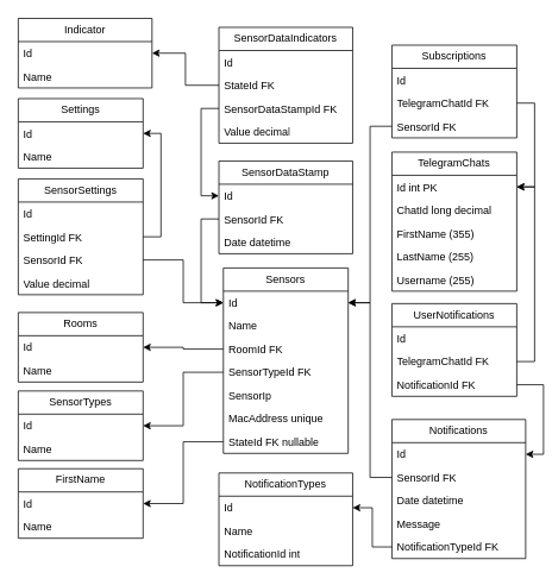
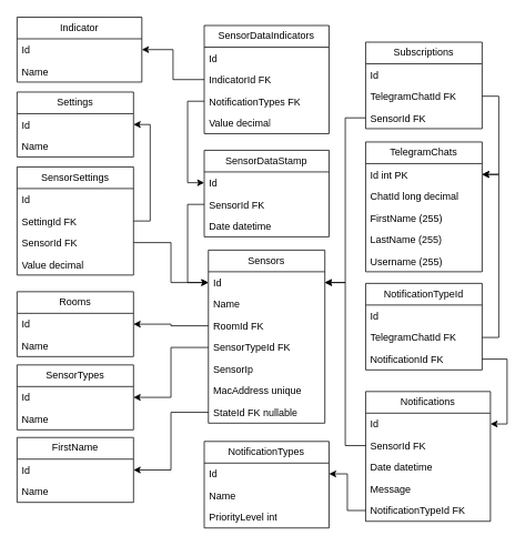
- <mxCell id="60" value="StateId FK" style="text;strokeColor=none;fillColor=none;align=left;verticalAlign=top;spacingLeft=4;spacingRight=4;overflow=hidden;rotatable=0;points=[[0,0.5],[1,0.5]];portConstraint=eastwest;whiteSpace=wrap;html=1;" parent="58" vertex="1"><mxGeometry y="52" width="150" height="26" as="geometry" /></mxCell>
+ <mxCell id="60" value="IndicatorId FK" style="text;strokeColor=none;fillColor=none;align=left;verticalAlign=top;spacingLeft=4;spacingRight=4;overflow=hidden;rotatable=0;points=[[0,0.5],[1,0.5]];portConstraint=eastwest;whiteSpace=wrap;html=1;" parent="58" vertex="1"><mxGeometry y="52" width="150" height="26" as="geometry" /></mxCell>
- <mxCell id="61" value="SensorDataStampId FK" style="text;strokeColor=none;fillColor=none;align=left;verticalAlign=top;spacingLeft=4;spacingRight=4;overflow=hidden;rotatable=0;points=[[0,0.5],[1,0.5]];portConstraint=eastwest;whiteSpace=wrap;html=1;" parent="58" vertex="1"><mxGeometry y="78" width="150" height="26" as="geometry" /></mxCell>
+ <mxCell id="61" value="NotificationTypes FK" style="text;strokeColor=none;fillColor=none;align=left;verticalAlign=top;spacingLeft=4;spacingRight=4;overflow=hidden;rotatable=0;points=[[0,0.5],[1,0.5]];portConstraint=eastwest;whiteSpace=wrap;html=1;" parent="58" vertex="1"><mxGeometry y="78" width="150" height="26" as="geometry" /></mxCell>
- <mxCell id="27" value="FirstName (355)" style="text;strokeColor=none;fillColor=none;align=left;verticalAlign=top;spacingLeft=4;spacingRight=4;overflow=hidden;rotatable=0;points=[[0,0.5],[1,0.5]];portConstraint=eastwest;whiteSpace=wrap;html=1;" parent="24" vertex="1"><mxGeometry y="78" width="140" height="26" as="geometry" /></mxCell>
+ <mxCell id="27" value="FirstName (255)" style="text;strokeColor=none;fillColor=none;align=left;verticalAlign=top;spacingLeft=4;spacingRight=4;overflow=hidden;rotatable=0;points=[[0,0.5],[1,0.5]];portConstraint=eastwest;whiteSpace=wrap;html=1;" parent="24" vertex="1"><mxGeometry y="78" width="140" height="26" as="geometry" /></mxCell>
- <mxCell id="71" value="UserNotifications" style="swimlane;fontStyle=0;childLayout=stackLayout;horizontal=1;startSize=26;fillColor=none;horizontalStack=0;resizeParent=1;resizeParentMax=0;resizeLast=0;collapsible=1;marginBottom=0;whiteSpace=wrap;html=1;" vertex="1" parent="1"><mxGeometry x="439" y="340" width="140" height="104" as="geometry" /></mxCell>
+ <mxCell id="71" value="NotificationTypeId" style="swimlane;fontStyle=0;childLayout=stackLayout;horizontal=1;startSize=26;fillColor=none;horizontalStack=0;resizeParent=1;resizeParentMax=0;resizeLast=0;collapsible=1;marginBottom=0;whiteSpace=wrap;html=1;" vertex="1" parent="1"><mxGeometry x="439" y="340" width="140" height="104" as="geometry" /></mxCell>
- <mxCell id="52" value="NotificationId int" style="text;strokeColor=none;fillColor=none;align=left;verticalAlign=top;spacingLeft=4;spacingRight=4;overflow=hidden;rotatable=0;points=[[0,0.5],[1,0.5]];portConstraint=eastwest;whiteSpace=wrap;html=1;" parent="49" vertex="1"><mxGeometry y="78" width="150" height="26" as="geometry" /></mxCell>
+ <mxCell id="52" value="PriorityLevel int" style="text;strokeColor=none;fillColor=none;align=left;verticalAlign=top;spacingLeft=4;spacingRight=4;overflow=hidden;rotatable=0;points=[[0,0.5],[1,0.5]];portConstraint=eastwest;whiteSpace=wrap;html=1;" parent="49" vertex="1"><mxGeometry y="78" width="150" height="26" as="geometry" /></mxCell>
